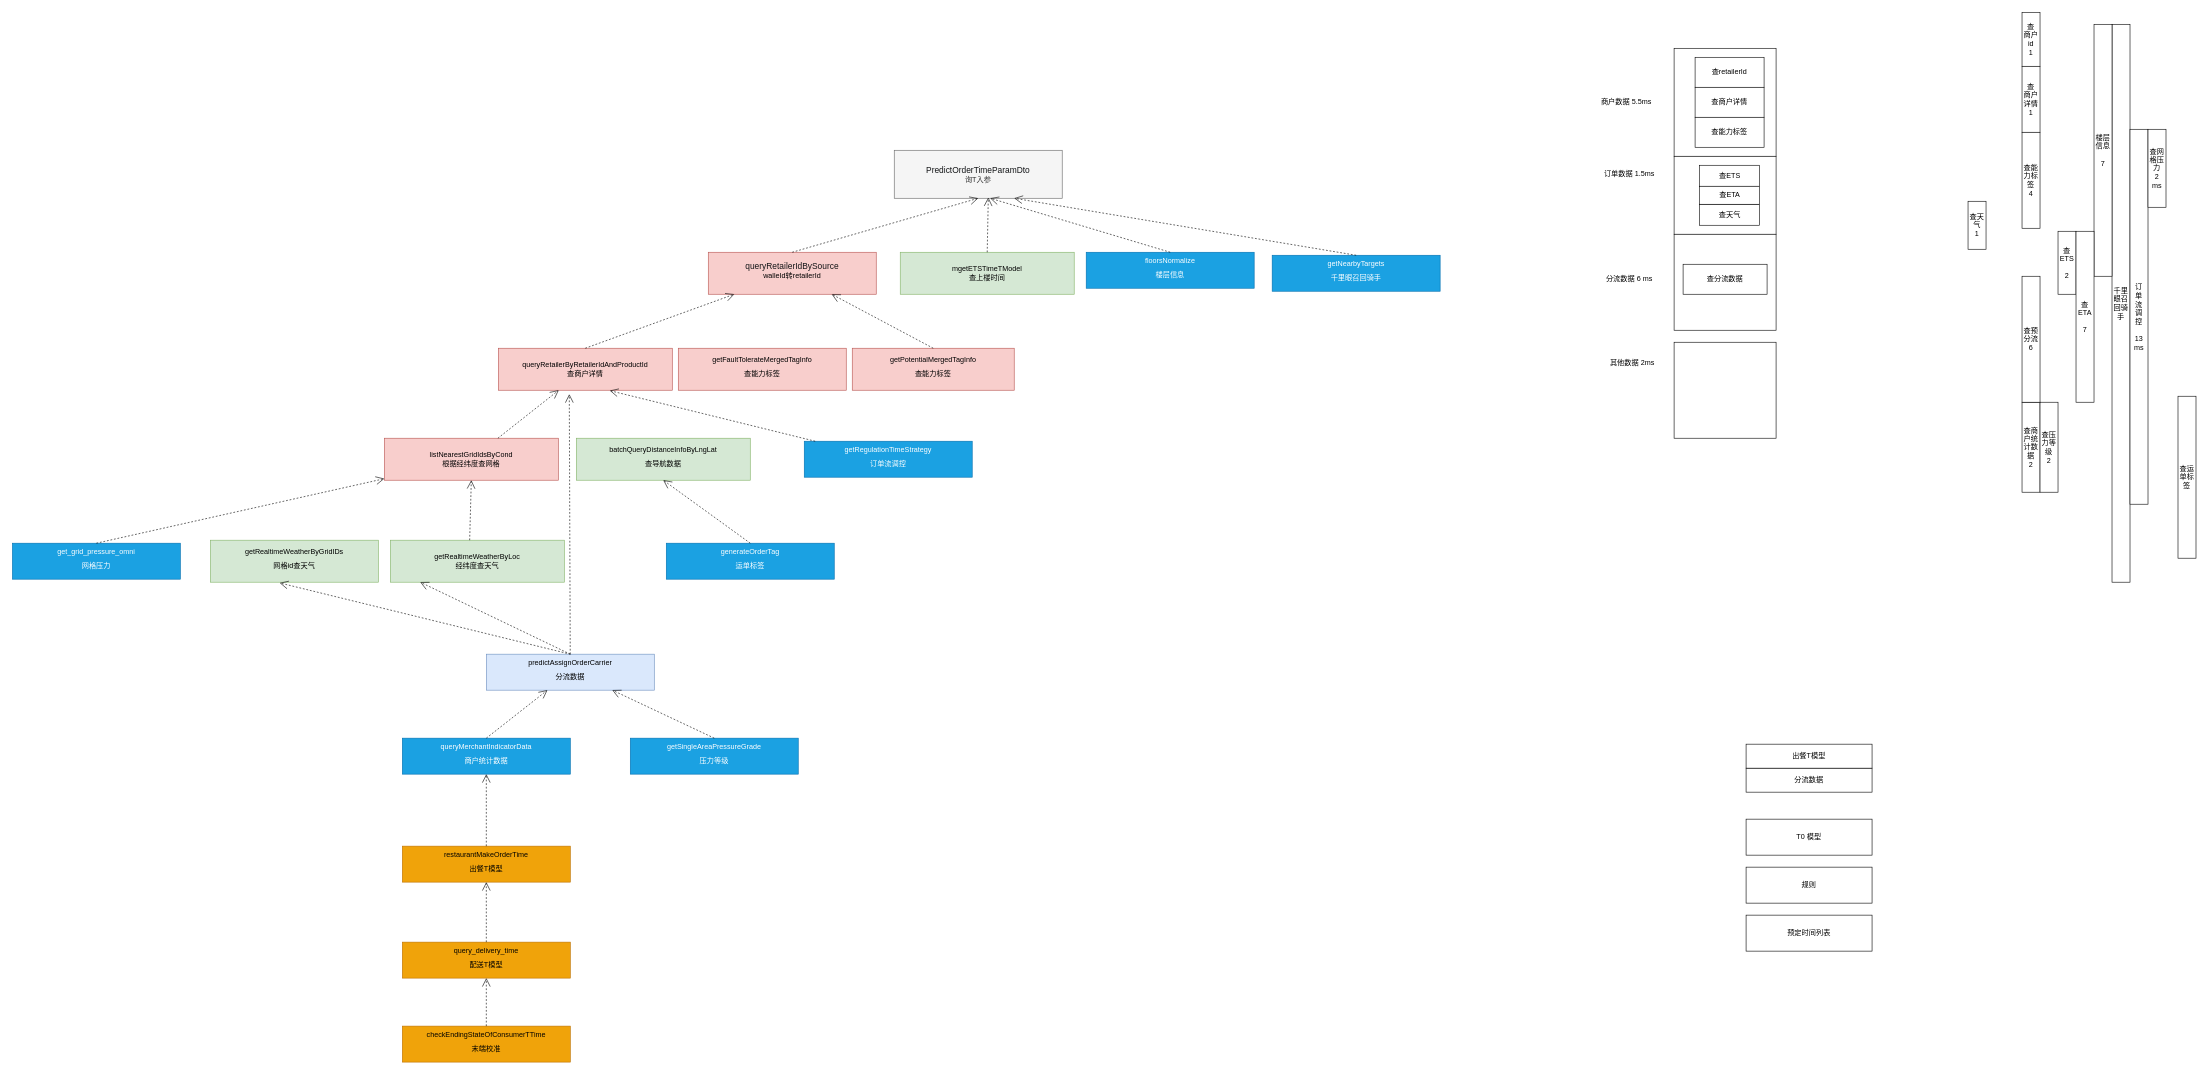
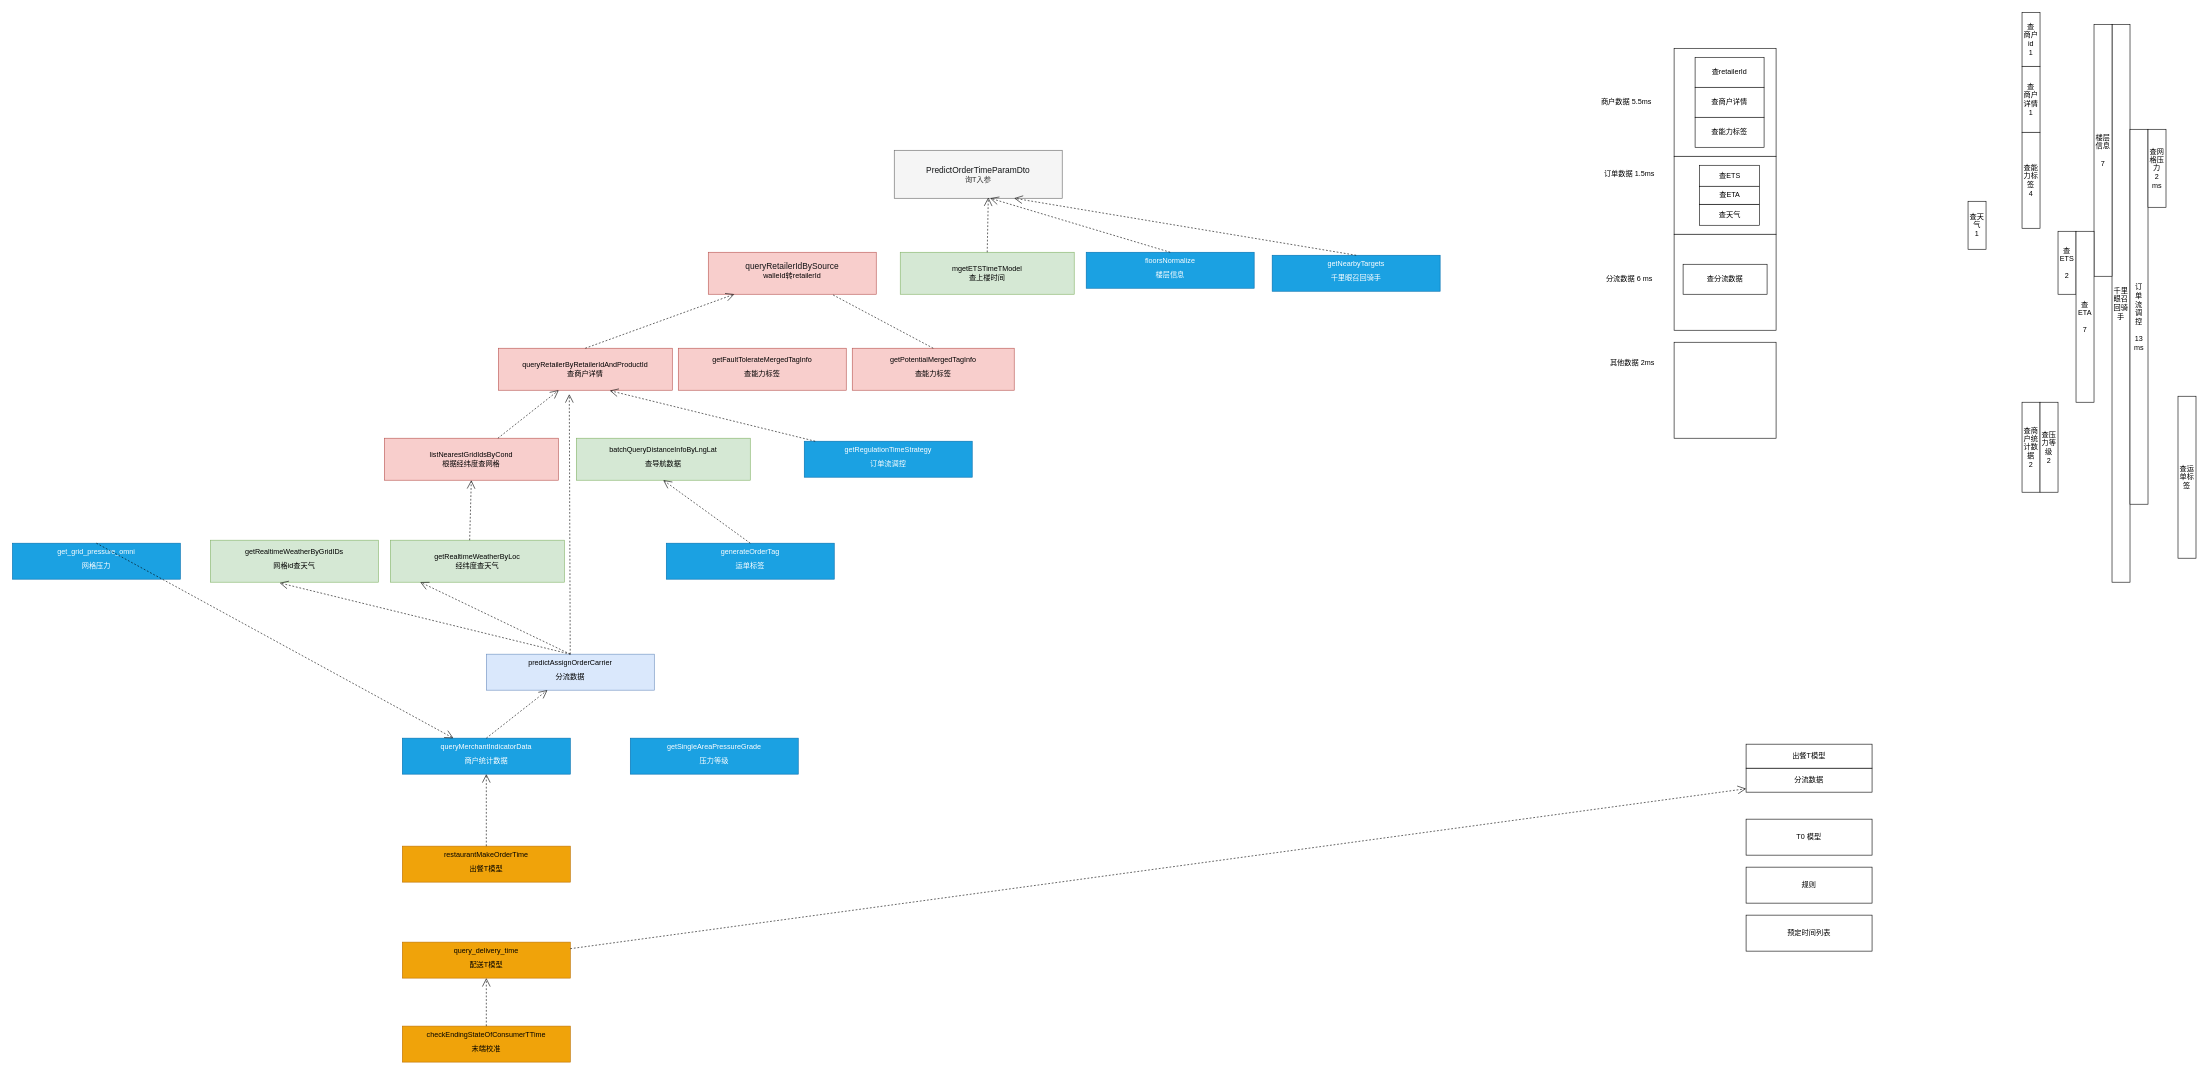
- <mxCell id="10" value="" style="endArrow=open;endSize=12;dashed=1;html=1;rounded=0;exitX=0.5;exitY=0;exitDx=0;exitDy=0;entryX=0.5;entryY=1;entryDx=0;entryDy=0;" parent="1" source="3" target="2" edge="1"><mxGeometry width="160" relative="1" as="geometry"><mxPoint x="750" y="466.37" as="sourcePoint" /><mxPoint x="1005" y="400" as="targetPoint" /></mxGeometry></mxCell>
- <mxCell id="15" value="" style="endArrow=open;endSize=12;dashed=1;html=1;rounded=0;exitX=0.5;exitY=0;exitDx=0;exitDy=0;" parent="1" source="7" target="3" edge="1"><mxGeometry width="160" relative="1" as="geometry"><mxPoint x="1447.36" y="598.95" as="sourcePoint" /><mxPoint x="1191.88" y="540.49" as="targetPoint" /></mxGeometry></mxCell>
+ <mxCell id="15" value="" style="endArrow=none;endSize=12;dashed=1;html=1;rounded=0;exitX=0.5;exitY=0;exitDx=0;exitDy=0;" parent="1" source="7" target="3" edge="1"><mxGeometry width="160" relative="1" as="geometry"><mxPoint x="1447.36" y="598.95" as="sourcePoint" /><mxPoint x="1191.88" y="540.49" as="targetPoint" /></mxGeometry></mxCell>
- <mxCell id="76" value="查预分流&lt;br&gt;6" style="whiteSpace=wrap;html=1;" vertex="1" parent="1"><mxGeometry x="3370" y="460" width="30" height="210" as="geometry" /></mxCell>
- <mxCell id="27" value="" style="endArrow=open;endSize=12;dashed=1;html=1;rounded=0;exitX=0.5;exitY=0;exitDx=0;exitDy=0;" parent="1" source="26" target="5" edge="1"><mxGeometry width="160" relative="1" as="geometry"><mxPoint x="560.735" y="910" as="sourcePoint" /><mxPoint x="734.265" y="810" as="targetPoint" /></mxGeometry></mxCell>
+ <mxCell id="27" value="" style="endArrow=open;endSize=12;dashed=1;html=1;rounded=0;exitX=0.5;exitY=0;exitDx=0;exitDy=0;" parent="1" source="26" target="24" edge="1"><mxGeometry width="160" relative="1" as="geometry"><mxPoint x="560.735" y="910" as="sourcePoint" /><mxPoint x="734.265" y="810" as="targetPoint" /></mxGeometry></mxCell>
- <mxCell id="31" value="" style="endArrow=open;endSize=12;dashed=1;html=1;rounded=0;exitX=0.5;exitY=0;exitDx=0;exitDy=0;entryX=0.75;entryY=1;entryDx=0;entryDy=0;" parent="1" source="28" target="18" edge="1"><mxGeometry width="160" relative="1" as="geometry"><mxPoint x="820" y="1240" as="sourcePoint" /><mxPoint x="921.818" y="1160" as="targetPoint" /></mxGeometry></mxCell>
- <mxCell id="40" value="" style="endArrow=open;endSize=12;dashed=1;html=1;rounded=0;entryX=0.5;entryY=1;entryDx=0;entryDy=0;" parent="1" source="37" target="36" edge="1"><mxGeometry width="160" relative="1" as="geometry"><mxPoint x="1070" y="1500" as="sourcePoint" /><mxPoint x="1220" y="1610" as="targetPoint" /></mxGeometry></mxCell>
+ <mxCell id="40" value="" style="endArrow=open;endSize=12;dashed=1;html=1;rounded=0;" parent="1" source="37" target="44" edge="1"><mxGeometry width="160" relative="1" as="geometry"><mxPoint x="1070" y="1500" as="sourcePoint" /><mxPoint x="1220" y="1610" as="targetPoint" /></mxGeometry></mxCell>
